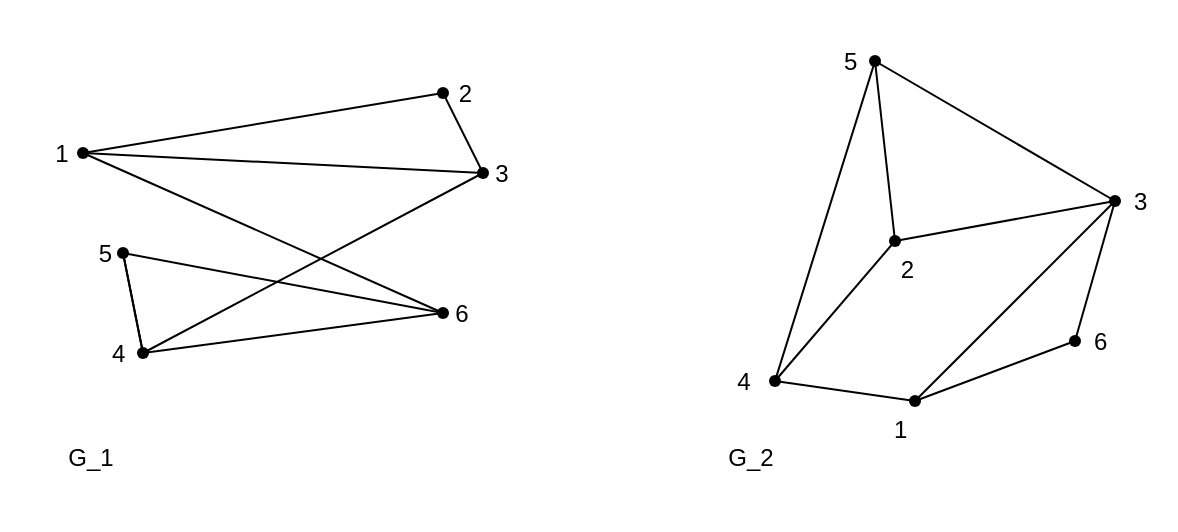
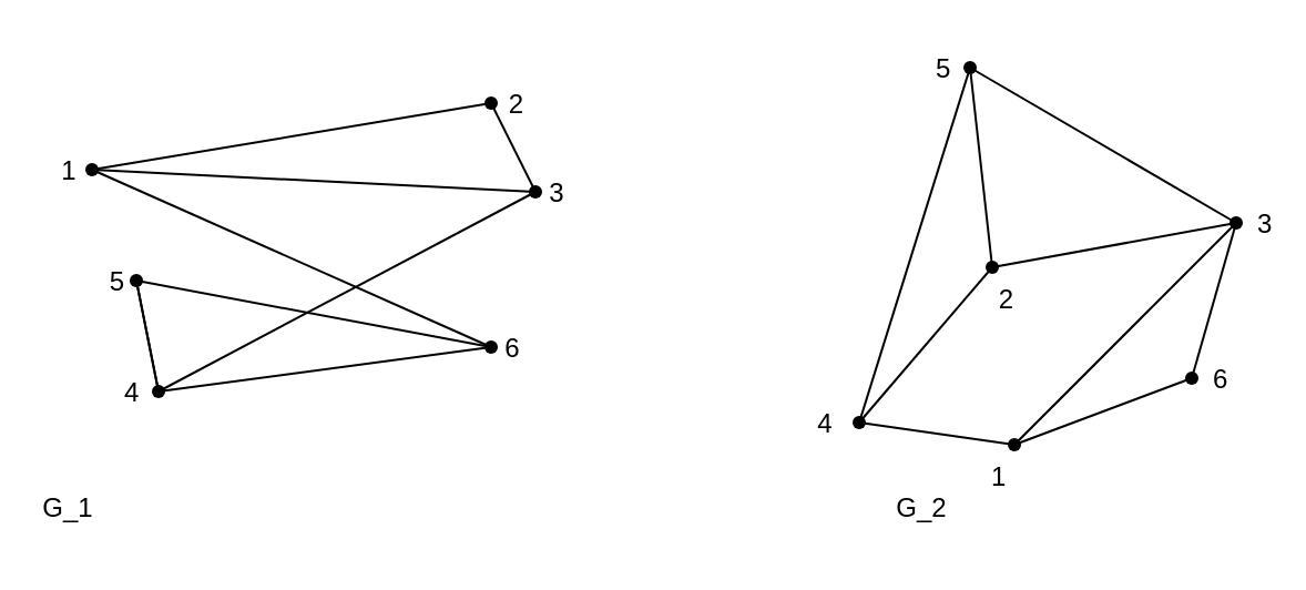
- <mxCell id="32" value="G_1" style="text;html=1;align=center;verticalAlign=middle;resizable=0;points=[];autosize=1;strokeColor=none;fillColor=none;" vertex="1" parent="1"><mxGeometry x="20" y="214" width="50" height="30" as="geometry" /></mxCell>
+ <mxCell id="32" value="G_1" style="text;html=1;align=center;verticalAlign=middle;resizable=0;points=[];autosize=1;strokeColor=none;fillColor=none;" vertex="1" parent="1"><mxGeometry x="5" y="214" width="50" height="30" as="geometry" /></mxCell>
- <mxCell id="33" value="G_2" style="text;html=1;align=center;verticalAlign=middle;resizable=0;points=[];autosize=1;strokeColor=none;fillColor=none;" vertex="1" parent="1"><mxGeometry x="350" y="214" width="50" height="30" as="geometry" /></mxCell>
+ <mxCell id="33" value="G_2" style="text;html=1;align=center;verticalAlign=middle;resizable=0;points=[];autosize=1;strokeColor=none;fillColor=none;" vertex="1" parent="1"><mxGeometry x="390" y="214" width="50" height="30" as="geometry" /></mxCell>
